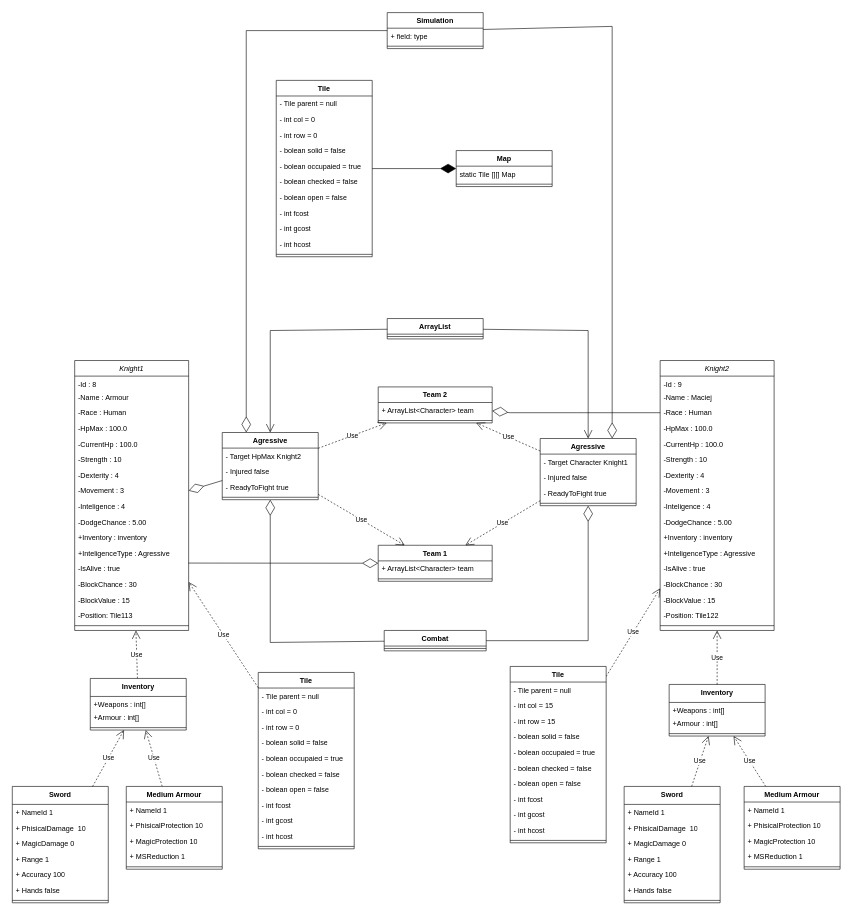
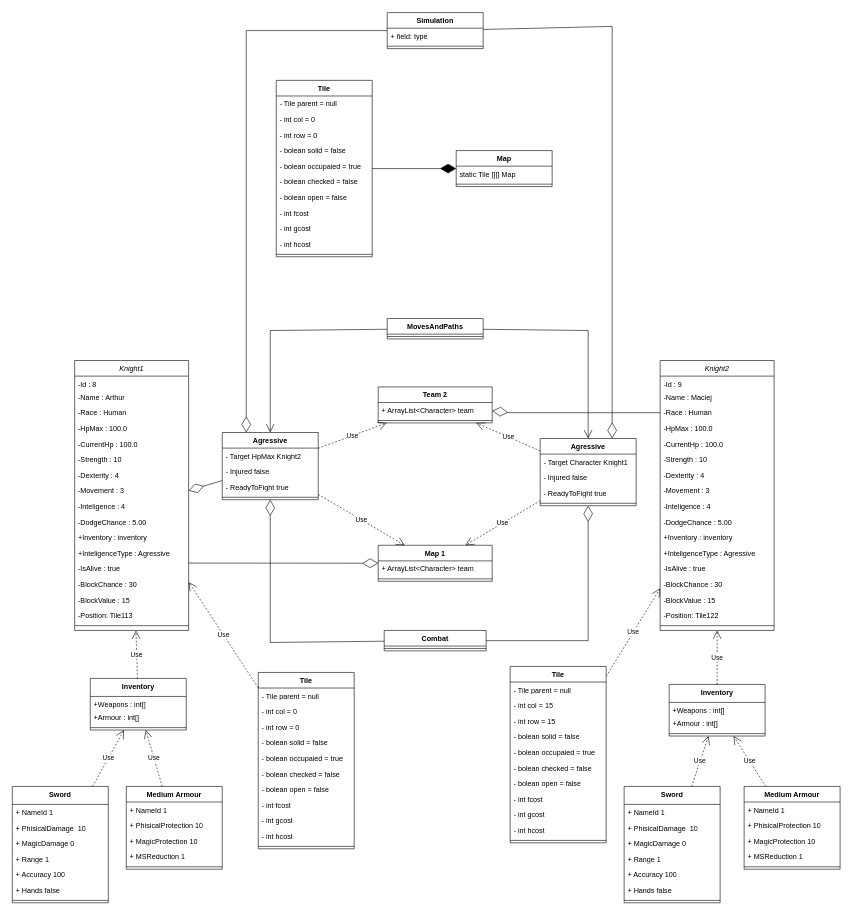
- <mxCell id="17" value="ArrayList" style="swimlane;fontStyle=1;align=center;verticalAlign=top;childLayout=stackLayout;horizontal=1;startSize=26;horizontalStack=0;resizeParent=1;resizeParentMax=0;resizeLast=0;collapsible=1;marginBottom=0;whiteSpace=wrap;html=1;" parent="1" vertex="1"><mxGeometry x="645" y="530" width="160" height="34" as="geometry" /></mxCell>
+ <mxCell id="17" value="MovesAndPaths" style="swimlane;fontStyle=1;align=center;verticalAlign=top;childLayout=stackLayout;horizontal=1;startSize=26;horizontalStack=0;resizeParent=1;resizeParentMax=0;resizeLast=0;collapsible=1;marginBottom=0;whiteSpace=wrap;html=1;" parent="1" vertex="1"><mxGeometry x="645" y="530" width="160" height="34" as="geometry" /></mxCell>
- <mxCell id="55" value="-Name : Armour" style="text;align=left;verticalAlign=top;spacingLeft=4;spacingRight=4;overflow=hidden;rotatable=0;points=[[0,0.5],[1,0.5]];portConstraint=eastwest;fontStyle=0" parent="53" vertex="1"><mxGeometry y="48" width="190" height="26" as="geometry" /></mxCell>
+ <mxCell id="55" value="-Name : Arthur" style="text;align=left;verticalAlign=top;spacingLeft=4;spacingRight=4;overflow=hidden;rotatable=0;points=[[0,0.5],[1,0.5]];portConstraint=eastwest;fontStyle=0" parent="53" vertex="1"><mxGeometry y="48" width="190" height="26" as="geometry" /></mxCell>
- <mxCell id="90" value="Team 1" style="swimlane;fontStyle=1;align=center;verticalAlign=top;childLayout=stackLayout;horizontal=1;startSize=26;horizontalStack=0;resizeParent=1;resizeParentMax=0;resizeLast=0;collapsible=1;marginBottom=0;whiteSpace=wrap;html=1;" parent="1" vertex="1"><mxGeometry x="630" y="908" width="190" height="60" as="geometry" /></mxCell>
+ <mxCell id="90" value="Map 1" style="swimlane;fontStyle=1;align=center;verticalAlign=top;childLayout=stackLayout;horizontal=1;startSize=26;horizontalStack=0;resizeParent=1;resizeParentMax=0;resizeLast=0;collapsible=1;marginBottom=0;whiteSpace=wrap;html=1;" parent="1" vertex="1"><mxGeometry x="630" y="908" width="190" height="60" as="geometry" /></mxCell>
